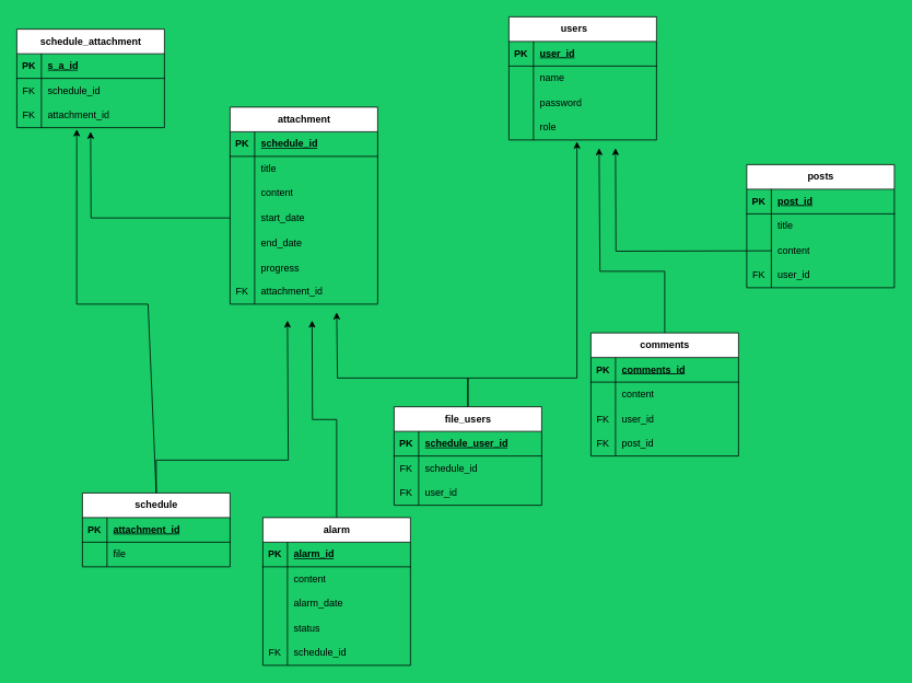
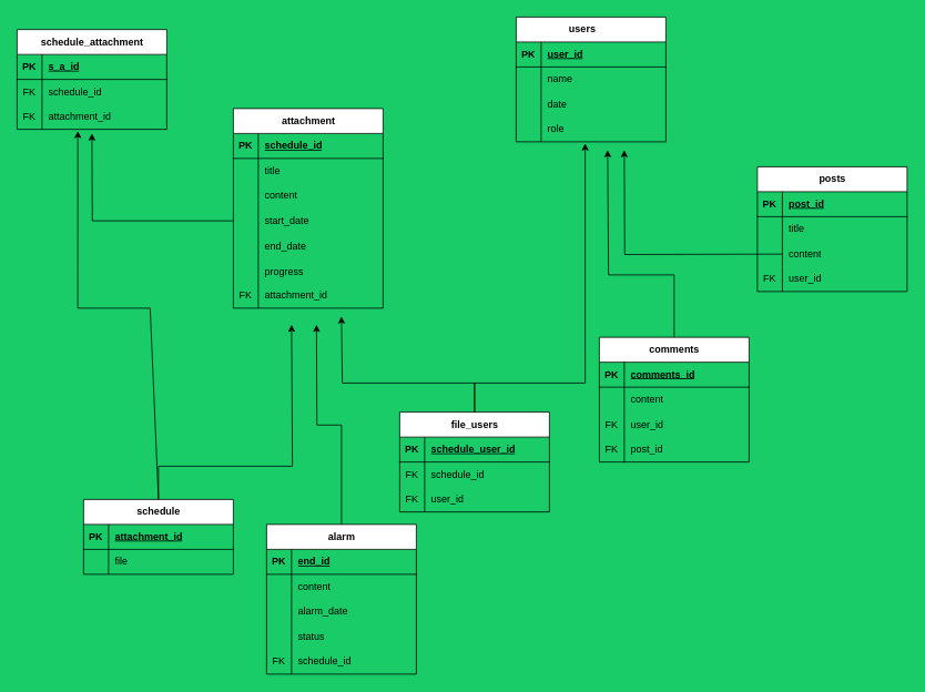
- <mxCell id="11" value="password" style="shape=partialRectangle;connectable=0;fillColor=none;top=0;left=0;bottom=0;right=0;align=left;spacingLeft=6;overflow=hidden;whiteSpace=wrap;html=1;" vertex="1" parent="9"><mxGeometry x="30" width="150" height="30" as="geometry"><mxRectangle width="150" height="30" as="alternateBounds" /></mxGeometry></mxCell>
+ <mxCell id="11" value="date" style="shape=partialRectangle;connectable=0;fillColor=none;top=0;left=0;bottom=0;right=0;align=left;spacingLeft=6;overflow=hidden;whiteSpace=wrap;html=1;" vertex="1" parent="9"><mxGeometry x="30" width="150" height="30" as="geometry"><mxRectangle width="150" height="30" as="alternateBounds" /></mxGeometry></mxCell>
- <mxCell id="76" value="alarm_id" style="shape=partialRectangle;connectable=0;fillColor=none;top=0;left=0;bottom=0;right=0;align=left;spacingLeft=6;fontStyle=5;overflow=hidden;whiteSpace=wrap;html=1;" vertex="1" parent="74"><mxGeometry x="30" width="150" height="30" as="geometry"><mxRectangle width="150" height="30" as="alternateBounds" /></mxGeometry></mxCell>
+ <mxCell id="76" value="end_id" style="shape=partialRectangle;connectable=0;fillColor=none;top=0;left=0;bottom=0;right=0;align=left;spacingLeft=6;fontStyle=5;overflow=hidden;whiteSpace=wrap;html=1;" vertex="1" parent="74"><mxGeometry x="30" width="150" height="30" as="geometry"><mxRectangle width="150" height="30" as="alternateBounds" /></mxGeometry></mxCell>
